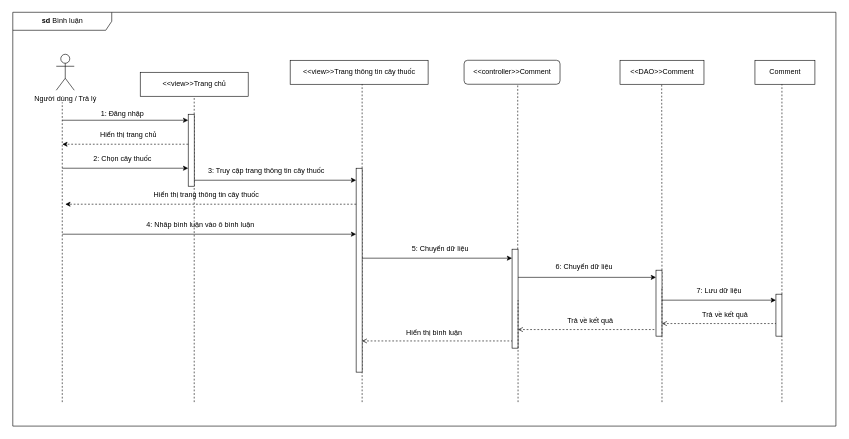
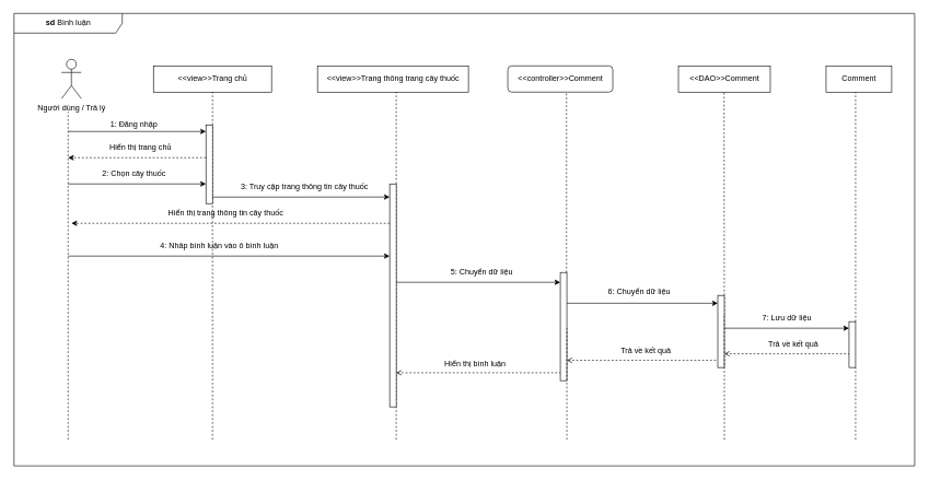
- <mxCell id="16" value="&amp;lt;&amp;lt;view&amp;gt;&amp;gt;Trang thông tin cây thuốc" style="html=1;" parent="1" vertex="1"><mxGeometry x="483" y="100" width="230" height="40" as="geometry" /></mxCell>
+ <mxCell id="16" value="&amp;lt;&amp;lt;view&amp;gt;&amp;gt;Trang thông trang cây thuốc" style="html=1;" parent="1" vertex="1"><mxGeometry x="483" y="100" width="230" height="40" as="geometry" /></mxCell>
- <mxCell id="4" value="&amp;lt;&amp;lt;view&amp;gt;&amp;gt;Trang chủ" style="html=1;" parent="1" vertex="1"><mxGeometry x="233" y="120" width="180" height="40" as="geometry" /></mxCell>
+ <mxCell id="4" value="&amp;lt;&amp;lt;view&amp;gt;&amp;gt;Trang chủ" style="html=1;" parent="1" vertex="1"><mxGeometry x="233" y="100" width="180" height="40" as="geometry" /></mxCell>
- <mxCell id="32" value="3: Truy cập trang thông tin cây thuốc" style="text;html=1;align=center;verticalAlign=middle;resizable=0;points=[];autosize=1;strokeColor=none;fillColor=none;" vertex="1" parent="1"><mxGeometry x="333" y="270" width="220" height="30" as="geometry" /></mxCell>
+ <mxCell id="32" value="3: Truy cập trang thông tin cây thuốc" style="text;html=1;align=center;verticalAlign=middle;resizable=0;points=[];autosize=1;strokeColor=none;fillColor=none;" vertex="1" parent="1"><mxGeometry x="353" y="270" width="220" height="30" as="geometry" /></mxCell>
